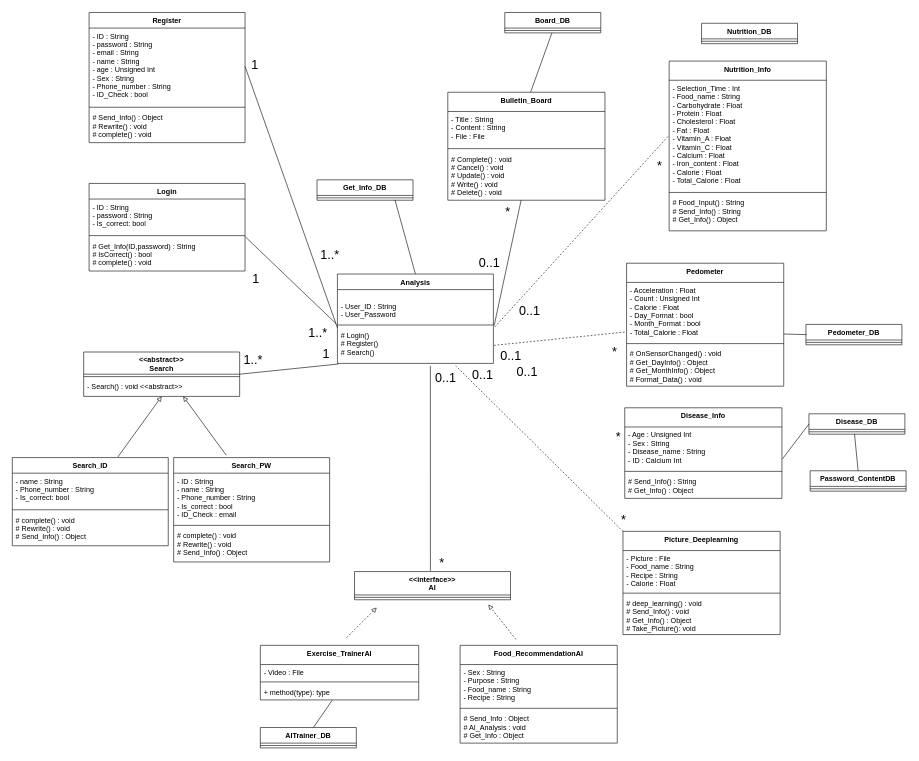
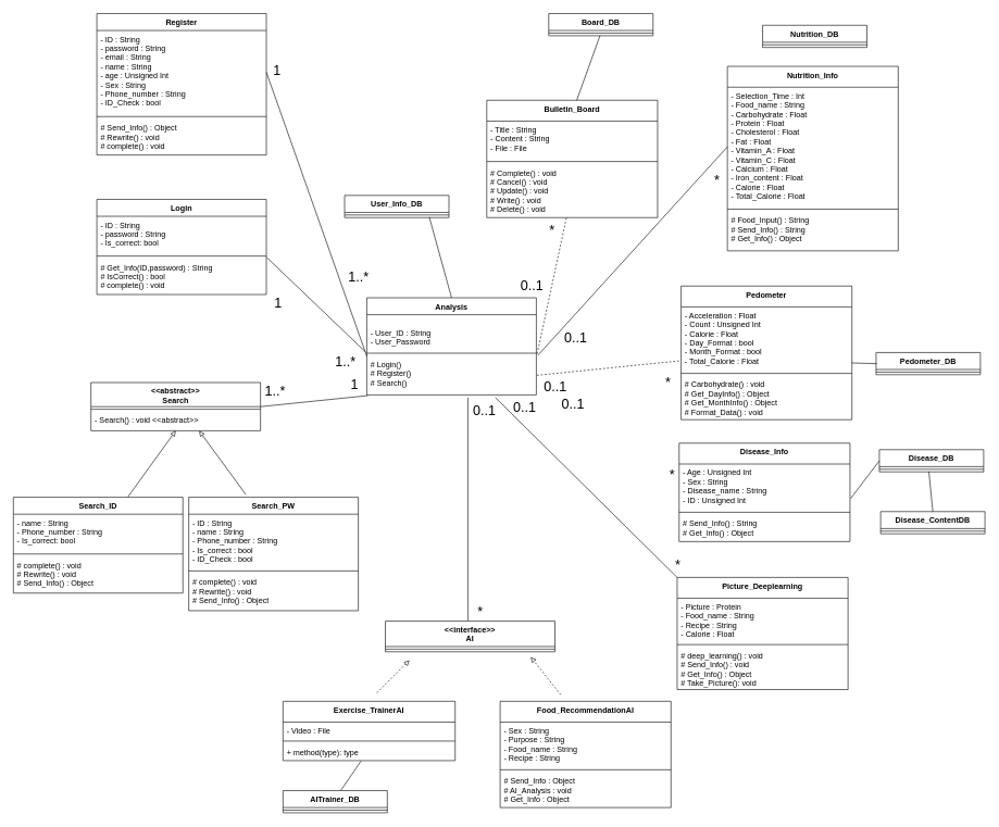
- <mxCell id="60" value="Get_Info_DB" style="swimlane;fontStyle=1;align=center;verticalAlign=top;childLayout=stackLayout;horizontal=1;startSize=26;horizontalStack=0;resizeParent=1;resizeParentMax=0;resizeLast=0;collapsible=1;marginBottom=0;" parent="1" vertex="1"><mxGeometry x="528" y="299" width="160" height="34" as="geometry" /></mxCell>
+ <mxCell id="60" value="User_Info_DB" style="swimlane;fontStyle=1;align=center;verticalAlign=top;childLayout=stackLayout;horizontal=1;startSize=26;horizontalStack=0;resizeParent=1;resizeParentMax=0;resizeLast=0;collapsible=1;marginBottom=0;" parent="1" vertex="1"><mxGeometry x="528" y="299" width="160" height="34" as="geometry" /></mxCell>
- <mxCell id="84" value="" style="endArrow=none;html=1;fontSize=21;entryX=0;entryY=0.5;entryDx=0;entryDy=0;exitX=1.009;exitY=-0.012;exitDx=0;exitDy=0;exitPerimeter=0;dashed=1;" parent="1" source="12" target="38" edge="1"><mxGeometry width="50" height="50" relative="1" as="geometry"><mxPoint x="786" y="608.015" as="sourcePoint" /><mxPoint x="958.962" y="607.998" as="targetPoint" /></mxGeometry></mxCell>
+ <mxCell id="84" value="" style="endArrow=none;html=1;fontSize=21;entryX=0;entryY=0.5;entryDx=0;entryDy=0;exitX=1.009;exitY=-0.012;exitDx=0;exitDy=0;exitPerimeter=0;" parent="1" source="12" target="38" edge="1"><mxGeometry width="50" height="50" relative="1" as="geometry"><mxPoint x="786" y="608.015" as="sourcePoint" /><mxPoint x="958.962" y="607.998" as="targetPoint" /></mxGeometry></mxCell>
- <mxCell id="81" value="" style="endArrow=none;html=1;fontSize=21;exitX=1.005;exitY=1.087;exitDx=0;exitDy=0;exitPerimeter=0;" parent="1" source="10" target="16" edge="1"><mxGeometry width="50" height="50" relative="1" as="geometry"><mxPoint x="884" y="544" as="sourcePoint" /><mxPoint x="934" y="494" as="targetPoint" /></mxGeometry></mxCell>
+ <mxCell id="81" value="" style="endArrow=none;html=1;fontSize=21;exitX=1.005;exitY=1.087;exitDx=0;exitDy=0;exitPerimeter=0;dashed=1;" parent="1" source="10" target="16" edge="1"><mxGeometry width="50" height="50" relative="1" as="geometry"><mxPoint x="884" y="544" as="sourcePoint" /><mxPoint x="934" y="494" as="targetPoint" /></mxGeometry></mxCell>
- <mxCell id="36" value="# OnSensorChanged() : void&#10;# Get_DayInfo() : Object&#10;# Get_MonthInfo() : Object&#10;# Format_Data() : void" style="text;strokeColor=none;fillColor=none;align=left;verticalAlign=top;spacingLeft=4;spacingRight=4;overflow=hidden;rotatable=0;points=[[0,0.5],[1,0.5]];portConstraint=eastwest;" parent="33" vertex="1"><mxGeometry y="138" width="262" height="67" as="geometry" /></mxCell>
+ <mxCell id="36" value="# Carbohydrate() : void&#10;# Get_DayInfo() : Object&#10;# Get_MonthInfo() : Object&#10;# Format_Data() : void" style="text;strokeColor=none;fillColor=none;align=left;verticalAlign=top;spacingLeft=4;spacingRight=4;overflow=hidden;rotatable=0;points=[[0,0.5],[1,0.5]];portConstraint=eastwest;" parent="33" vertex="1"><mxGeometry y="138" width="262" height="67" as="geometry" /></mxCell>
- <mxCell id="42" value="- Age : Unsigned Int&#10;- Sex : String&#10;- Disease_name : String&#10;- ID : Calcium Int&#10;" style="text;strokeColor=none;fillColor=none;align=left;verticalAlign=top;spacingLeft=4;spacingRight=4;overflow=hidden;rotatable=0;points=[[0,0.5],[1,0.5]];portConstraint=eastwest;" parent="41" vertex="1"><mxGeometry y="32" width="262" height="70" as="geometry" /></mxCell>
+ <mxCell id="42" value="- Age : Unsigned Int&#10;- Sex : String&#10;- Disease_name : String&#10;- ID : Unsigned Int&#10;" style="text;strokeColor=none;fillColor=none;align=left;verticalAlign=top;spacingLeft=4;spacingRight=4;overflow=hidden;rotatable=0;points=[[0,0.5],[1,0.5]];portConstraint=eastwest;" parent="41" vertex="1"><mxGeometry y="32" width="262" height="70" as="geometry" /></mxCell>
- <mxCell id="102" value="Password_ContentDB" style="swimlane;fontStyle=1;align=center;verticalAlign=top;childLayout=stackLayout;horizontal=1;startSize=26;horizontalStack=0;resizeParent=1;resizeParentMax=0;resizeLast=0;collapsible=1;marginBottom=0;" vertex="1" parent="1"><mxGeometry x="1350" y="784" width="160" height="34" as="geometry" /></mxCell>
+ <mxCell id="102" value="Disease_ContentDB" style="swimlane;fontStyle=1;align=center;verticalAlign=top;childLayout=stackLayout;horizontal=1;startSize=26;horizontalStack=0;resizeParent=1;resizeParentMax=0;resizeLast=0;collapsible=1;marginBottom=0;" vertex="1" parent="1"><mxGeometry x="1350" y="784" width="160" height="34" as="geometry" /></mxCell>
- <mxCell id="28" value="- ID : String&#10;- name : String &#10;- Phone_number : String&#10;- Is_correct : bool&#10;- ID_Check : email" style="text;strokeColor=none;fillColor=none;align=left;verticalAlign=top;spacingLeft=4;spacingRight=4;overflow=hidden;rotatable=0;points=[[0,0.5],[1,0.5]];portConstraint=eastwest;" parent="27" vertex="1"><mxGeometry y="26" width="260" height="83" as="geometry" /></mxCell>
+ <mxCell id="28" value="- ID : String&#10;- name : String &#10;- Phone_number : String&#10;- Is_correct : bool&#10;- ID_Check : bool" style="text;strokeColor=none;fillColor=none;align=left;verticalAlign=top;spacingLeft=4;spacingRight=4;overflow=hidden;rotatable=0;points=[[0,0.5],[1,0.5]];portConstraint=eastwest;" parent="27" vertex="1"><mxGeometry y="26" width="260" height="83" as="geometry" /></mxCell>
- <mxCell id="94" value="" style="endArrow=none;html=1;fontSize=21;entryX=0.758;entryY=1.067;entryDx=0;entryDy=0;entryPerimeter=0;exitX=0;exitY=0;exitDx=0;exitDy=0;dashed=1;" parent="1" source="45" target="12" edge="1"><mxGeometry width="50" height="50" relative="1" as="geometry"><mxPoint x="817" y="798" as="sourcePoint" /><mxPoint x="867" y="748" as="targetPoint" /></mxGeometry></mxCell>
+ <mxCell id="94" value="" style="endArrow=none;html=1;fontSize=21;entryX=0.758;entryY=1.067;entryDx=0;entryDy=0;entryPerimeter=0;exitX=0;exitY=0;exitDx=0;exitDy=0;" parent="1" source="45" target="12" edge="1"><mxGeometry width="50" height="50" relative="1" as="geometry"><mxPoint x="817" y="798" as="sourcePoint" /><mxPoint x="867" y="748" as="targetPoint" /></mxGeometry></mxCell>
- <mxCell id="46" value="- Picture : File&#10;- Food_name : String&#10;- Recipe : String&#10;- Calorie : Float" style="text;strokeColor=none;fillColor=none;align=left;verticalAlign=top;spacingLeft=4;spacingRight=4;overflow=hidden;rotatable=0;points=[[0,0.5],[1,0.5]];portConstraint=eastwest;" parent="45" vertex="1"><mxGeometry y="32" width="262" height="67" as="geometry" /></mxCell>
+ <mxCell id="46" value="- Picture : Protein&#10;- Food_name : String&#10;- Recipe : String&#10;- Calorie : Float" style="text;strokeColor=none;fillColor=none;align=left;verticalAlign=top;spacingLeft=4;spacingRight=4;overflow=hidden;rotatable=0;points=[[0,0.5],[1,0.5]];portConstraint=eastwest;" parent="45" vertex="1"><mxGeometry y="32" width="262" height="67" as="geometry" /></mxCell>
